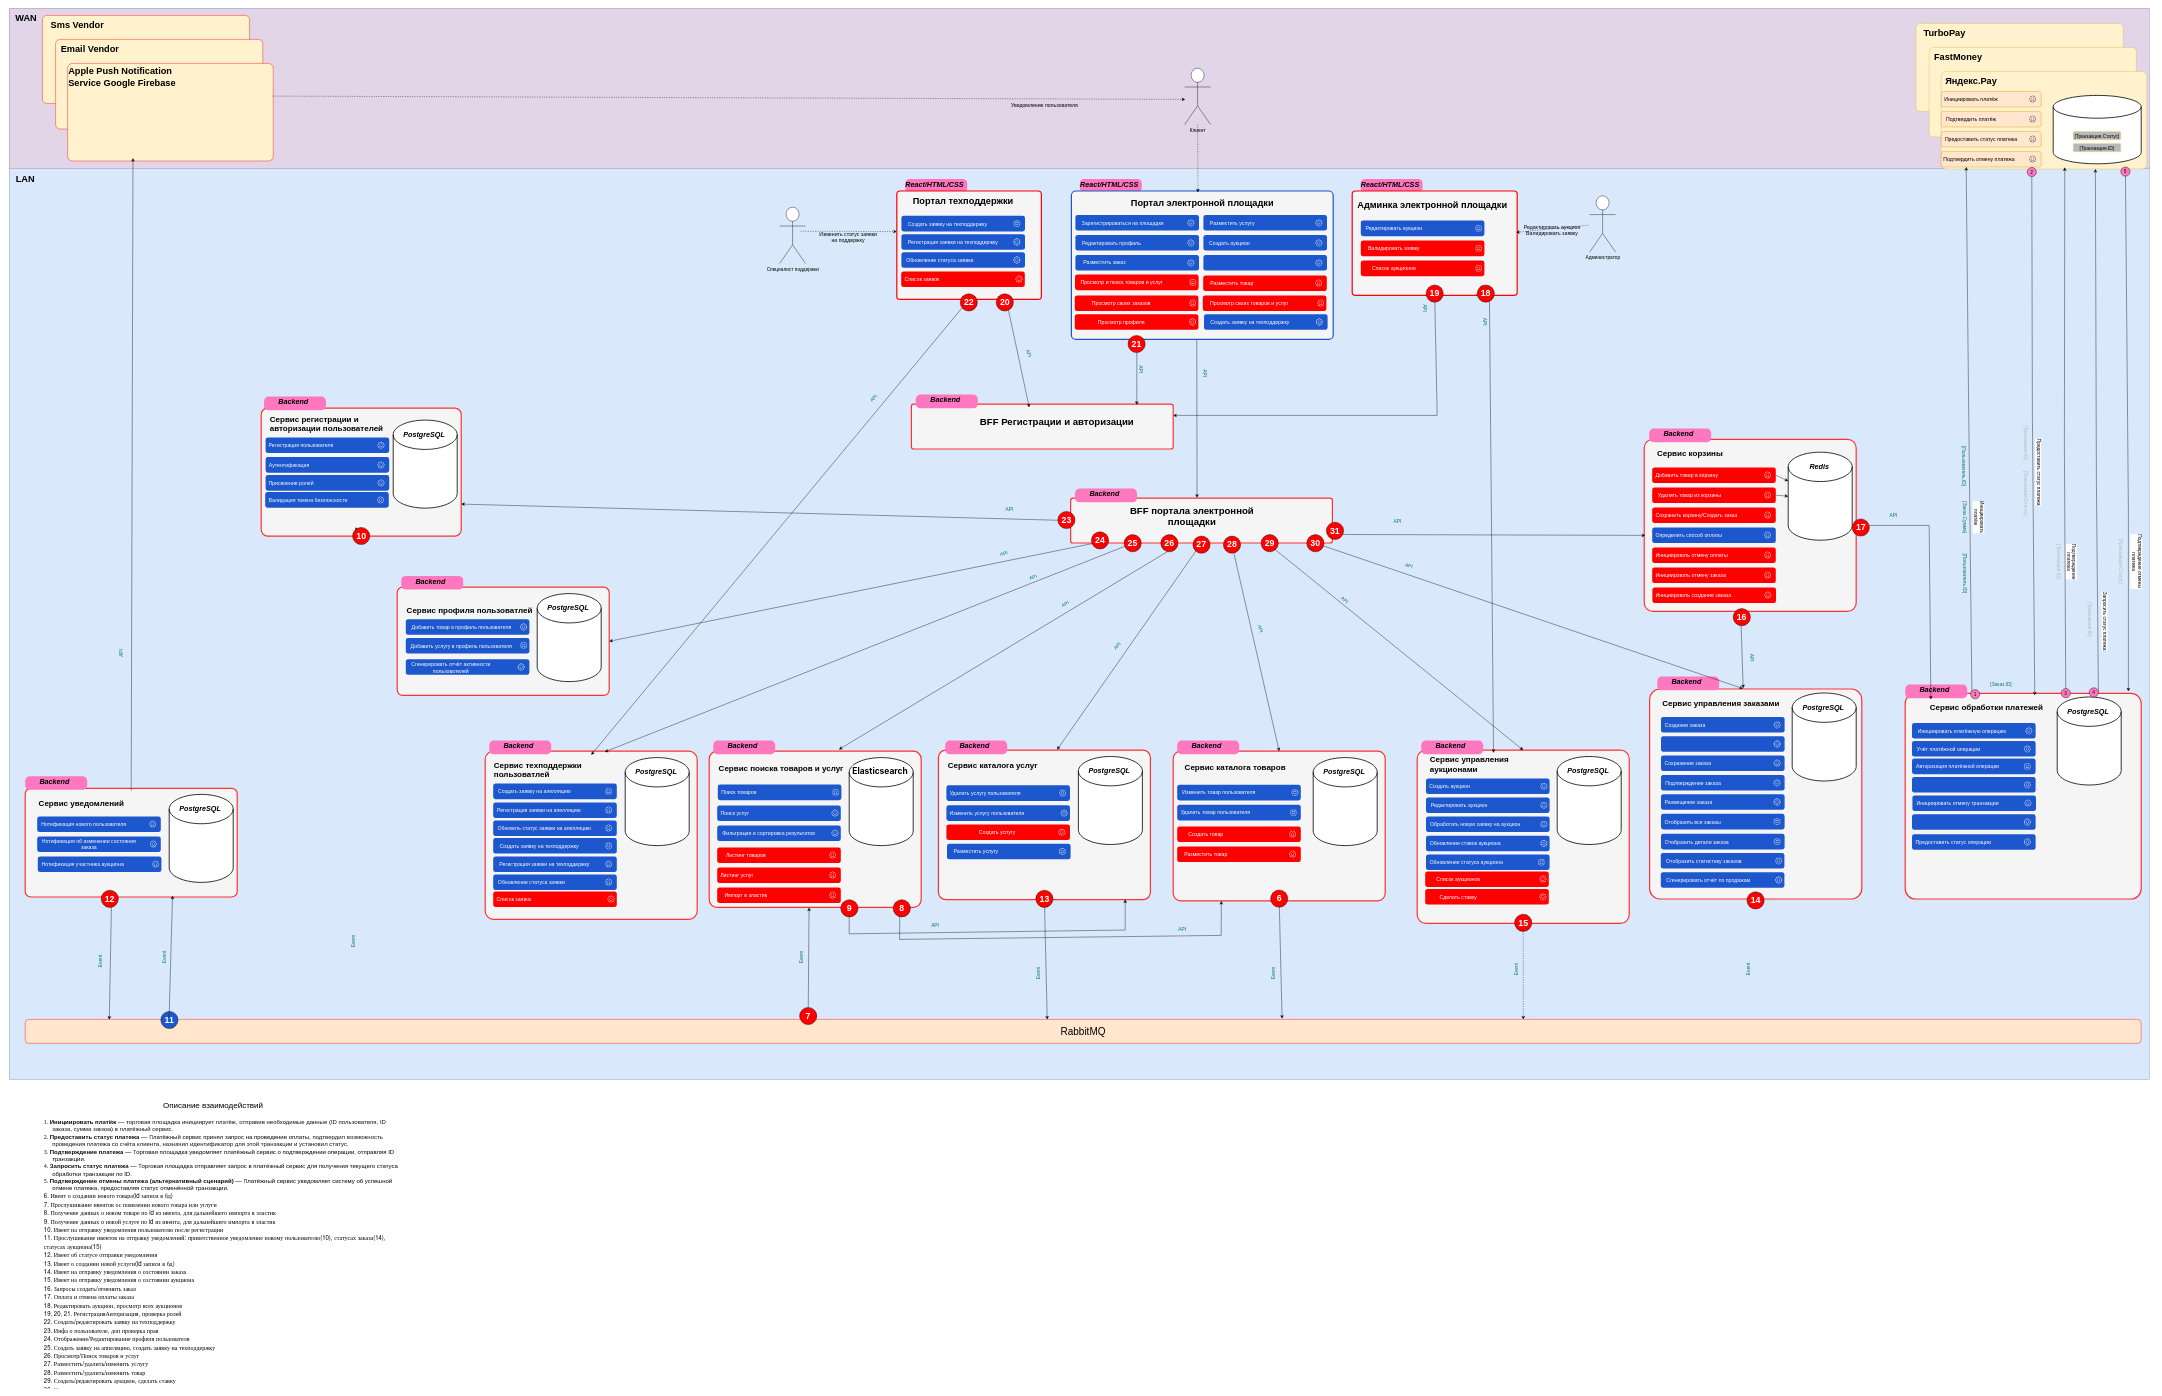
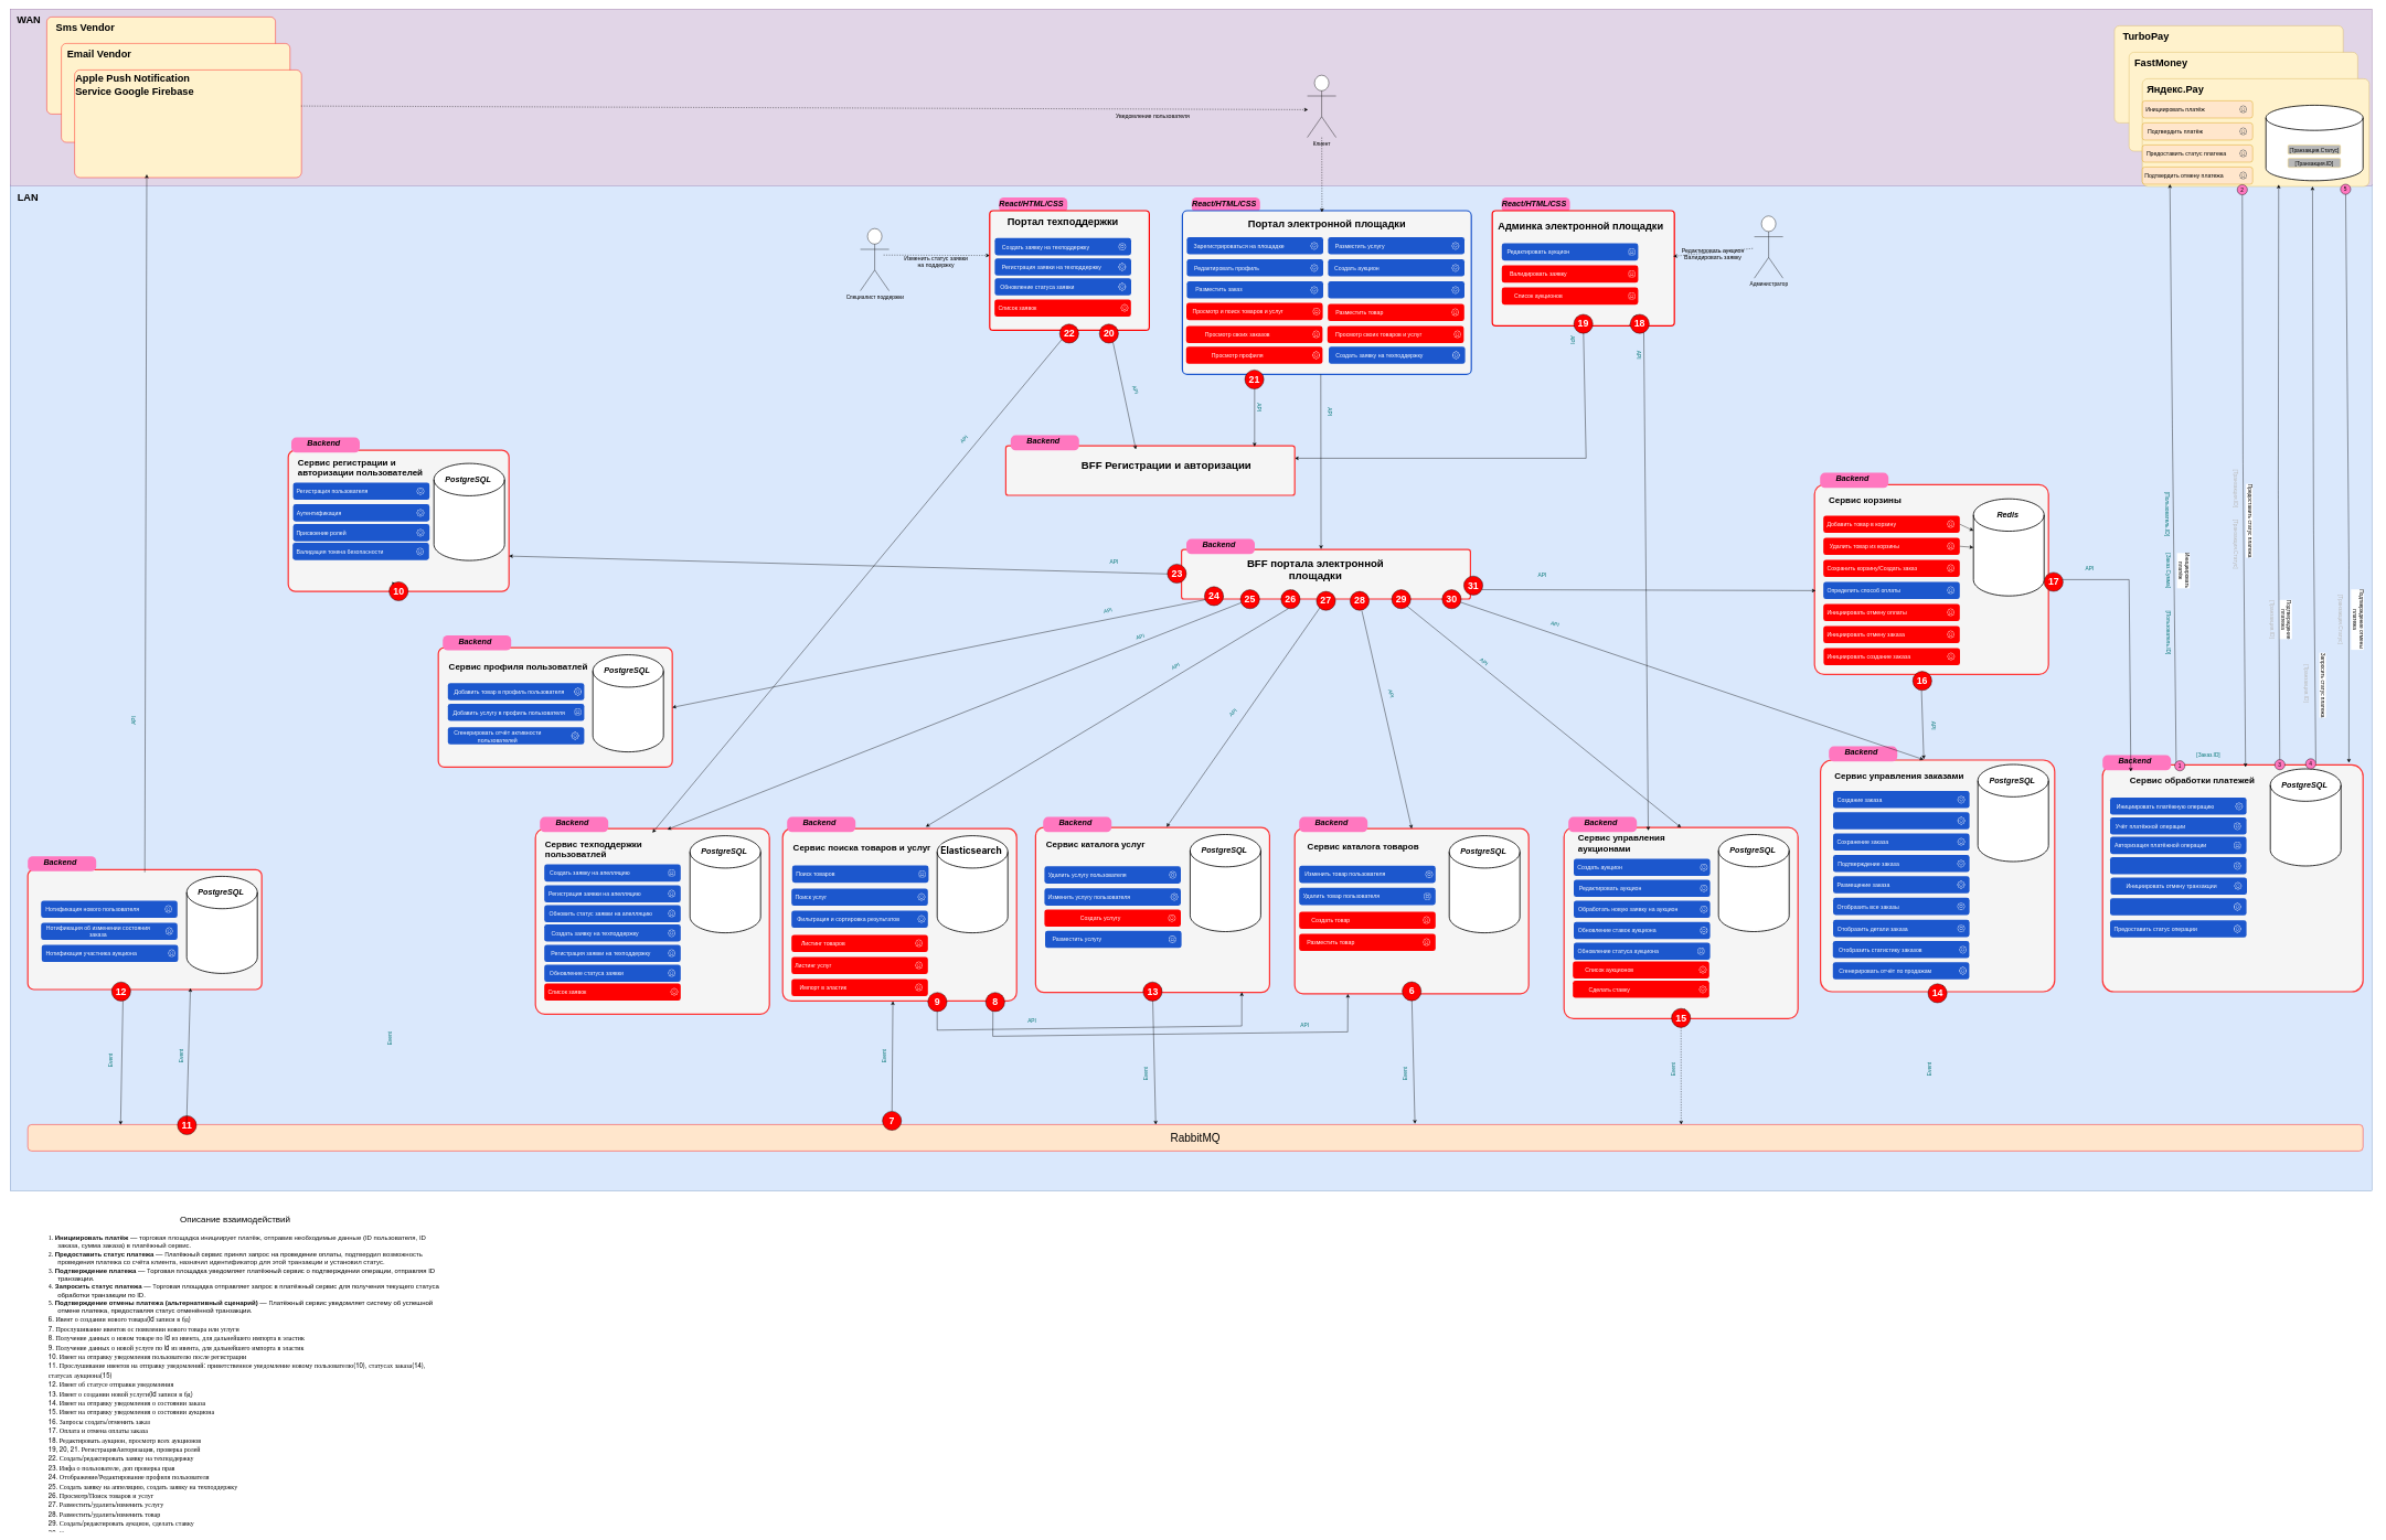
- <mxCell id="206" value="&lt;font style=&quot;font-size: 20px;&quot;&gt;Сервис профиля пользоватлей&lt;/font&gt;" style="text;html=1;align=left;verticalAlign=middle;whiteSpace=wrap;rounded=1;fontSize=20;fontStyle=1" parent="1" vertex="1"><mxGeometry x="1013.5" y="1510.25" width="318.5" height="30" as="geometry" /></mxCell>
+ <mxCell id="206" value="&lt;font style=&quot;font-size: 20px;&quot;&gt;Сервис профиля пользоватлей&lt;/font&gt;" style="text;html=1;align=left;verticalAlign=middle;whiteSpace=wrap;rounded=1;fontSize=20;fontStyle=1" parent="1" vertex="1"><mxGeometry x="1013.5" y="1495.25" width="318.5" height="30" as="geometry" /></mxCell>
- <mxCell id="10" value="&lt;font style=&quot;font-size: 20px;&quot;&gt;Сервис уведомлений&lt;/font&gt;" style="text;html=1;align=left;verticalAlign=middle;whiteSpace=wrap;rounded=1;fontSize=20;fontStyle=1" parent="1" vertex="1"><mxGeometry x="93.5" y="1992.5" width="236" height="30" as="geometry" /></mxCell>
- <mxCell id="164" value="Инициировать отмену транзакции" style="text;html=1;align=center;verticalAlign=middle;whiteSpace=wrap;rounded=1;fontSize=13;fontColor=#FFFFFF;strokeColor=none;" parent="161" vertex="1"><mxGeometry x="2" y="4" width="223" height="30" as="geometry" /></mxCell>
+ <mxCell id="164" value="Инициировать отмену транзакции" style="text;html=1;align=center;verticalAlign=middle;whiteSpace=wrap;rounded=1;fontSize=13;fontColor=#FFFFFF;strokeColor=none;" parent="161" vertex="1"><mxGeometry x="27" y="4" width="223" height="30" as="geometry" /></mxCell>
- <mxCell id="519" value="11" style="ellipse;whiteSpace=wrap;html=1;aspect=fixed;fontStyle=1;fontColor=#FFFFFF;fillColor=#1c57cd;fontSize=22;" vertex="1" parent="1"><mxGeometry x="401" y="2528" width="43" height="43" as="geometry" /></mxCell>
+ <mxCell id="519" value="11" style="ellipse;whiteSpace=wrap;html=1;aspect=fixed;fontStyle=1;fontColor=#FFFFFF;fillColor=#FF0000;fontSize=22;" vertex="1" parent="1"><mxGeometry x="401" y="2528" width="43" height="43" as="geometry" /></mxCell>
